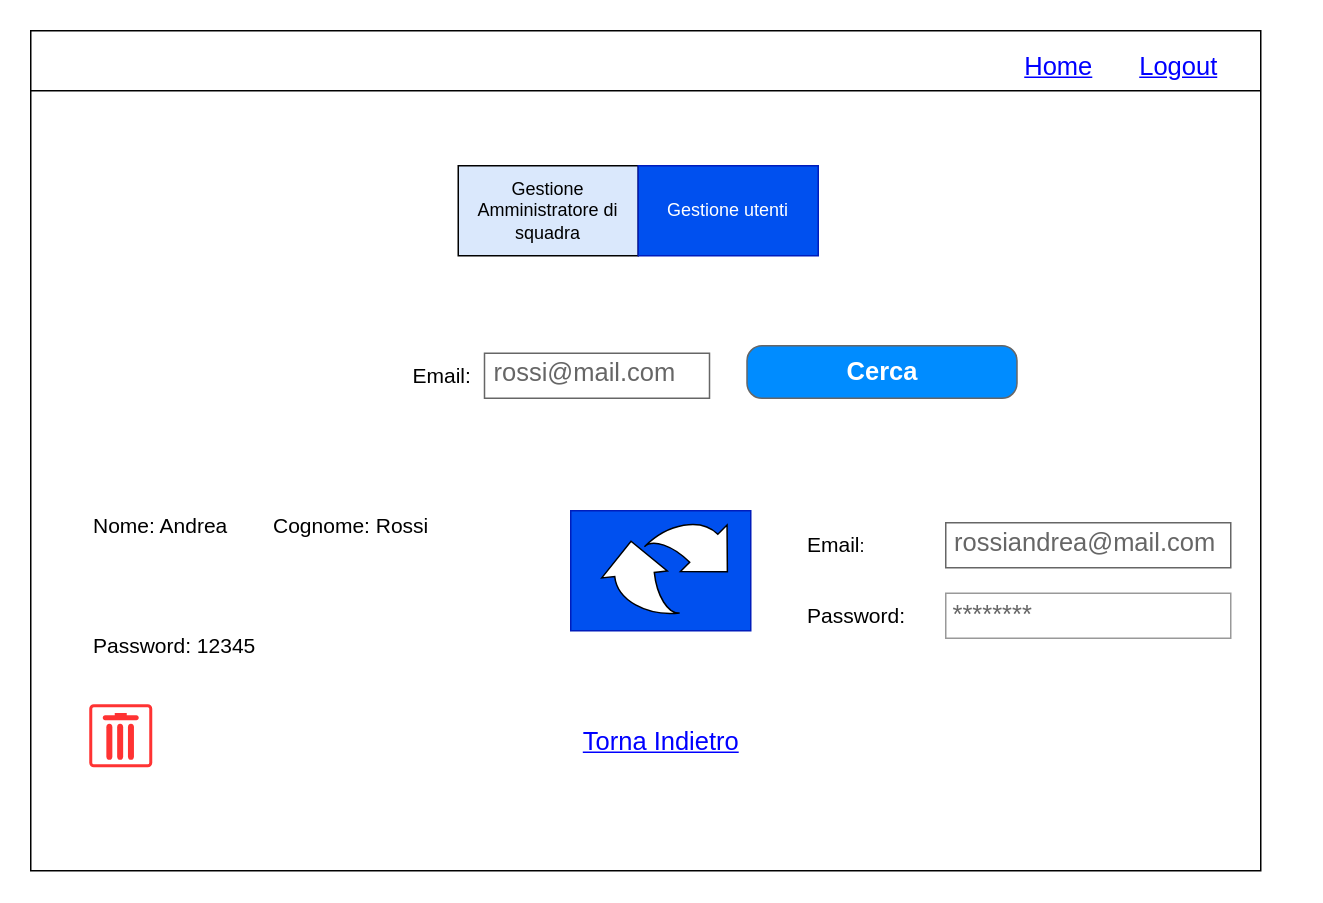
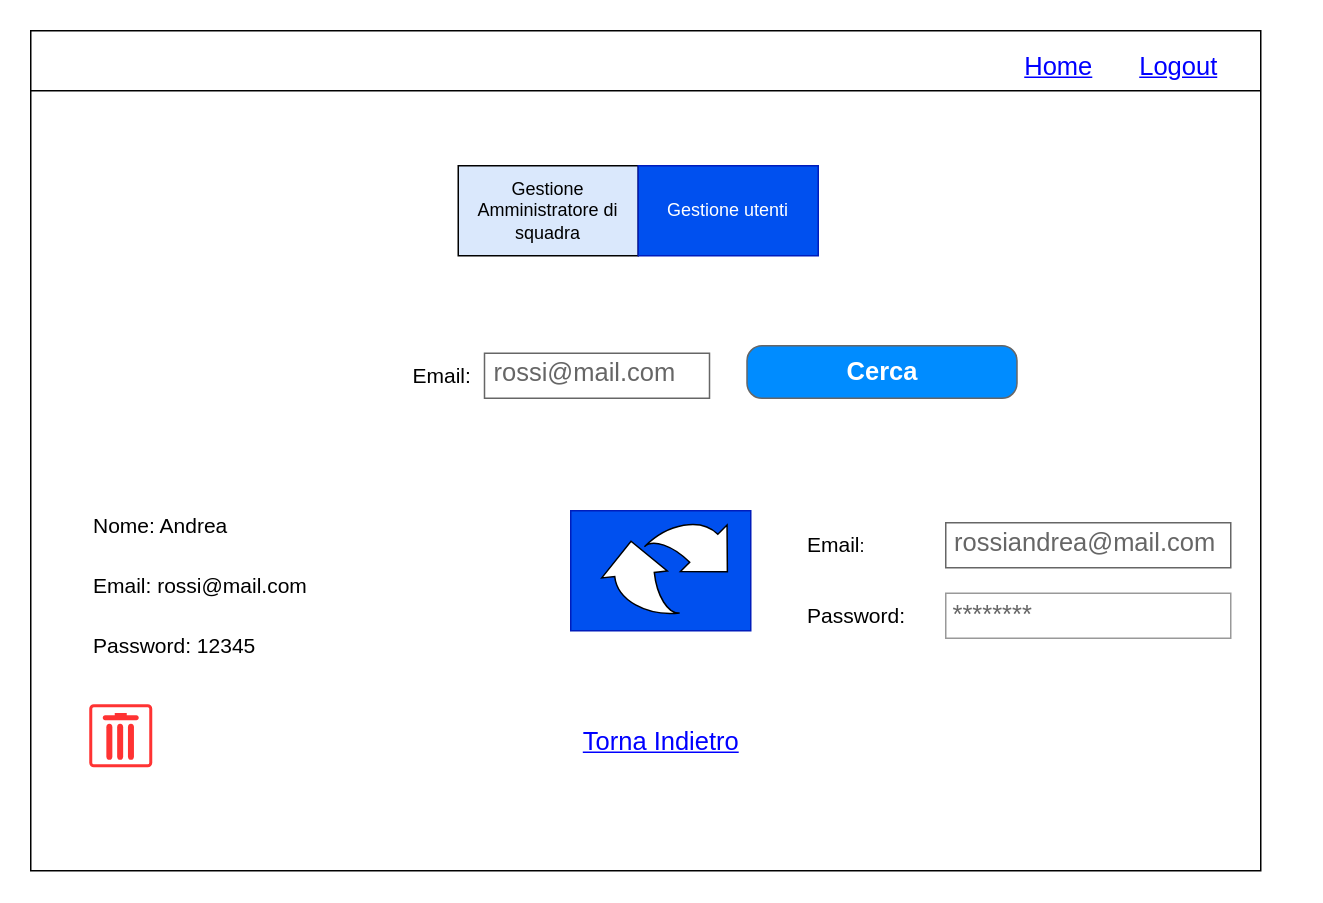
- <mxCell id="5" value="&lt;font style=&quot;font-size: 14px&quot;&gt;Cognome: Rossi&lt;/font&gt;" style="text;html=1;align=left;verticalAlign=middle;resizable=0;points=[];autosize=1;" vertex="1" parent="1"><mxGeometry x="180" y="340" width="120" height="20" as="geometry" /></mxCell>
+ <mxCell id="6" value="&lt;font style=&quot;font-size: 14px&quot;&gt;Email: rossi@mail.com&lt;/font&gt;" style="text;html=1;align=left;verticalAlign=middle;resizable=0;points=[];autosize=1;" vertex="1" parent="1"><mxGeometry x="60" y="380" width="160" height="20" as="geometry" /></mxCell>
